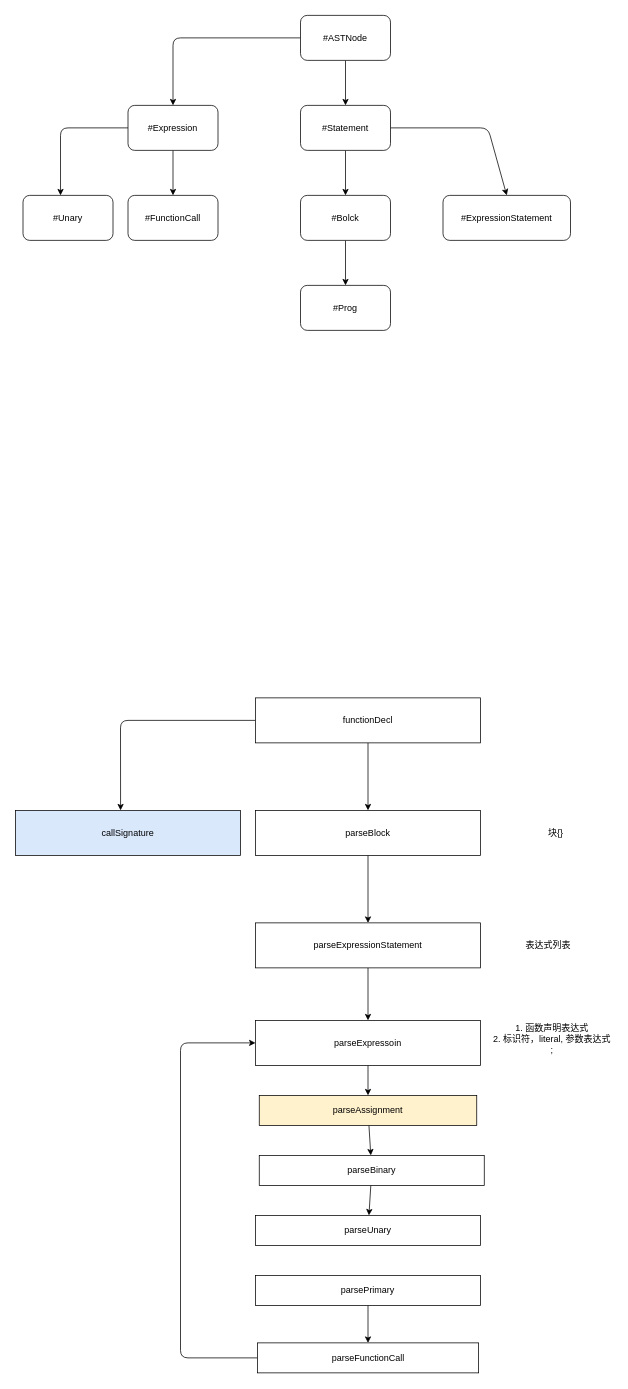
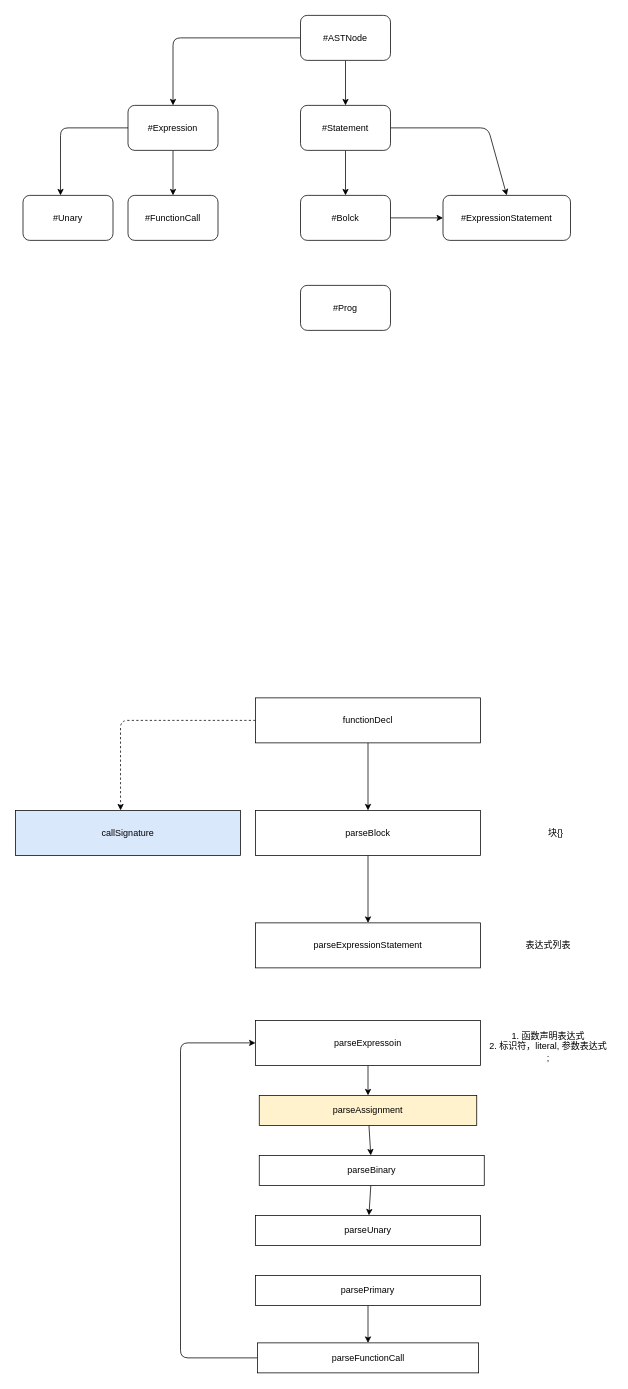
- <mxCell id="8" style="edgeStyle=none;html=1;" parent="1" source="9" target="10" edge="1"><mxGeometry relative="1" as="geometry" /></mxCell>
+ <mxCell id="8" style="edgeStyle=none;html=1;" parent="1" source="9" target="11" edge="1"><mxGeometry relative="1" as="geometry" /></mxCell>
- <mxCell id="24" style="edgeStyle=none;html=1;entryX=0.467;entryY=0;entryDx=0;entryDy=0;entryPerimeter=0;" edge="1" parent="1" source="25" target="26"><mxGeometry relative="1" as="geometry"><Array as="points"><mxPoint y="960" x="160" /></Array></mxGeometry></mxCell>
+ <mxCell id="24" style="edgeStyle=none;html=1;entryX=0.467;entryY=0;entryDx=0;entryDy=0;entryPerimeter=0;dashed=1;" edge="1" parent="1" source="25" target="26"><mxGeometry relative="1" as="geometry"><Array as="points"><mxPoint y="960" x="160" /></Array></mxGeometry></mxCell>
- <mxCell id="12" style="edgeStyle=none;html=1;" edge="1" parent="1" source="13" target="15"><mxGeometry relative="1" as="geometry" /></mxCell>
- <mxCell id="29" value="1. 函数声明表达式&lt;br&gt;2. 标识符，literal, 参数表达式&lt;br&gt;;" style="text;html=1;align=center;verticalAlign=middle;resizable=0;points=[];autosize=1;strokeColor=none;fillColor=none;" vertex="1" parent="1"><mxGeometry x="650" y="1360" width="170" height="50" as="geometry" /></mxCell>
+ <mxCell id="29" value="1. 函数声明表达式&lt;br&gt;2. 标识符，literal, 参数表达式&lt;br&gt;;" style="text;html=1;align=center;verticalAlign=middle;resizable=0;points=[];autosize=1;strokeColor=none;fillColor=none;" vertex="1" parent="1"><mxGeometry x="645" y="1370" width="170" height="50" as="geometry" /></mxCell>
